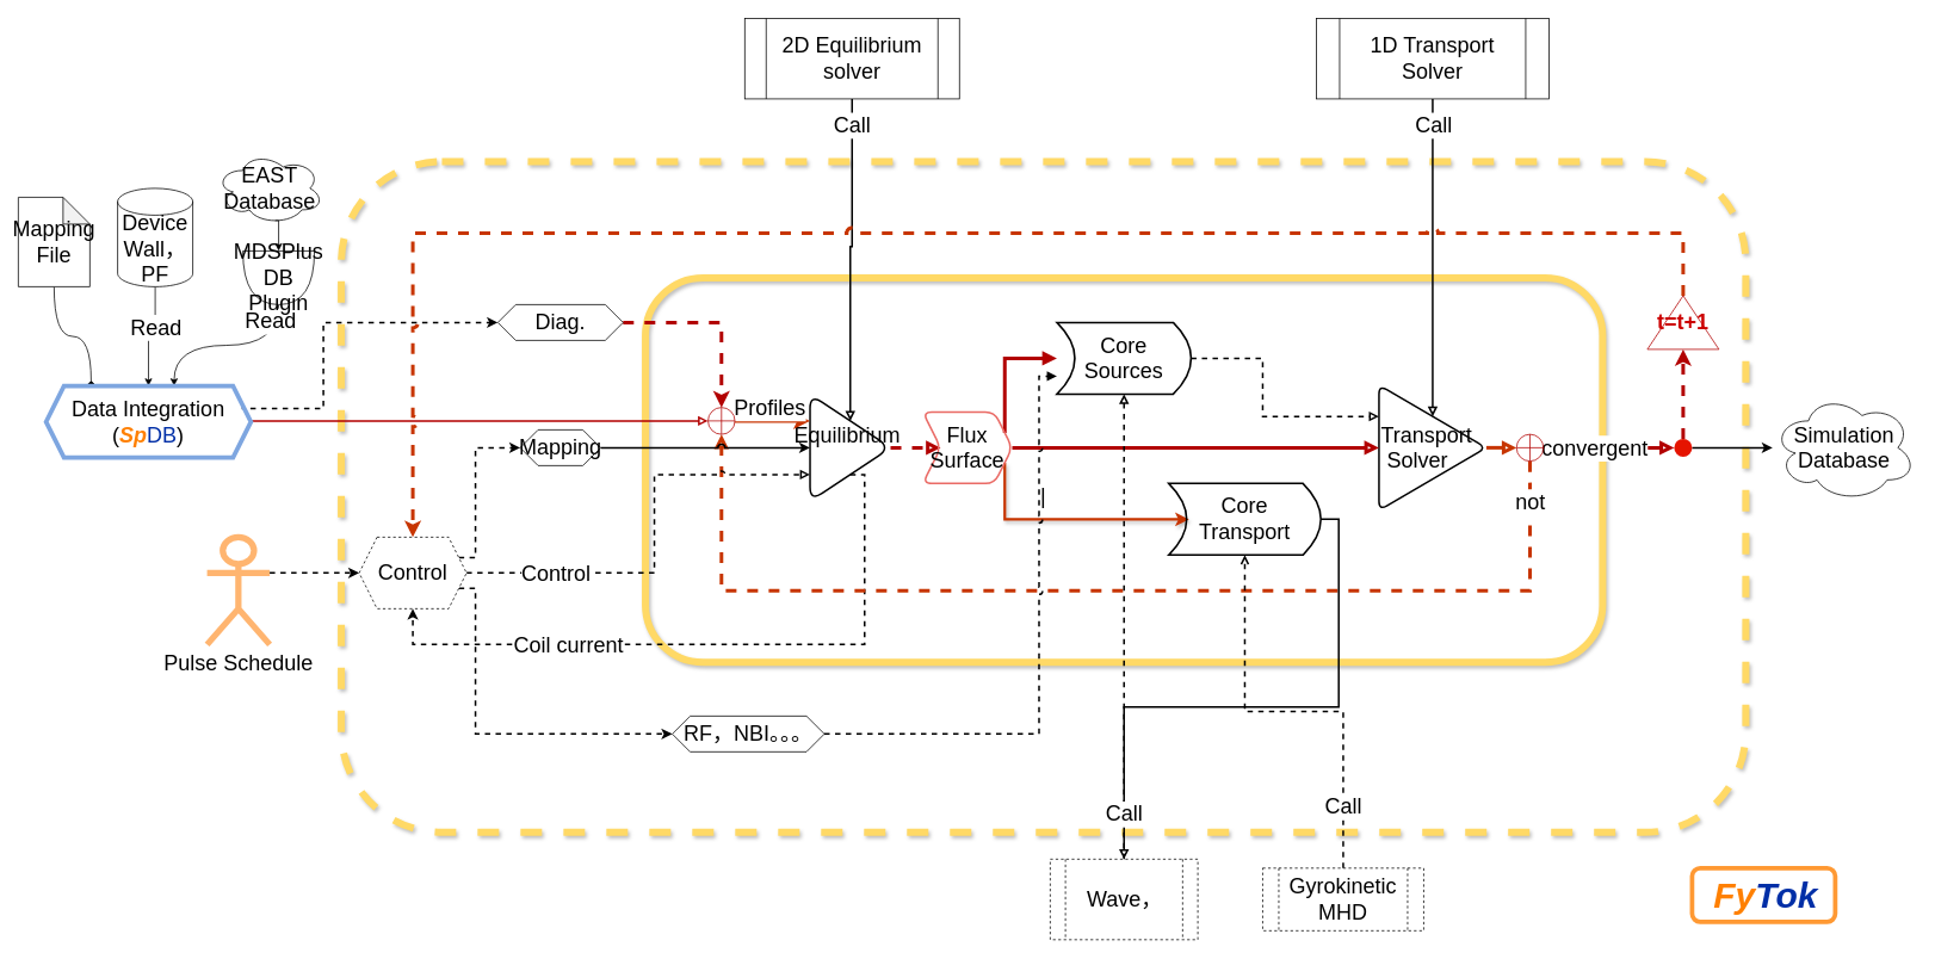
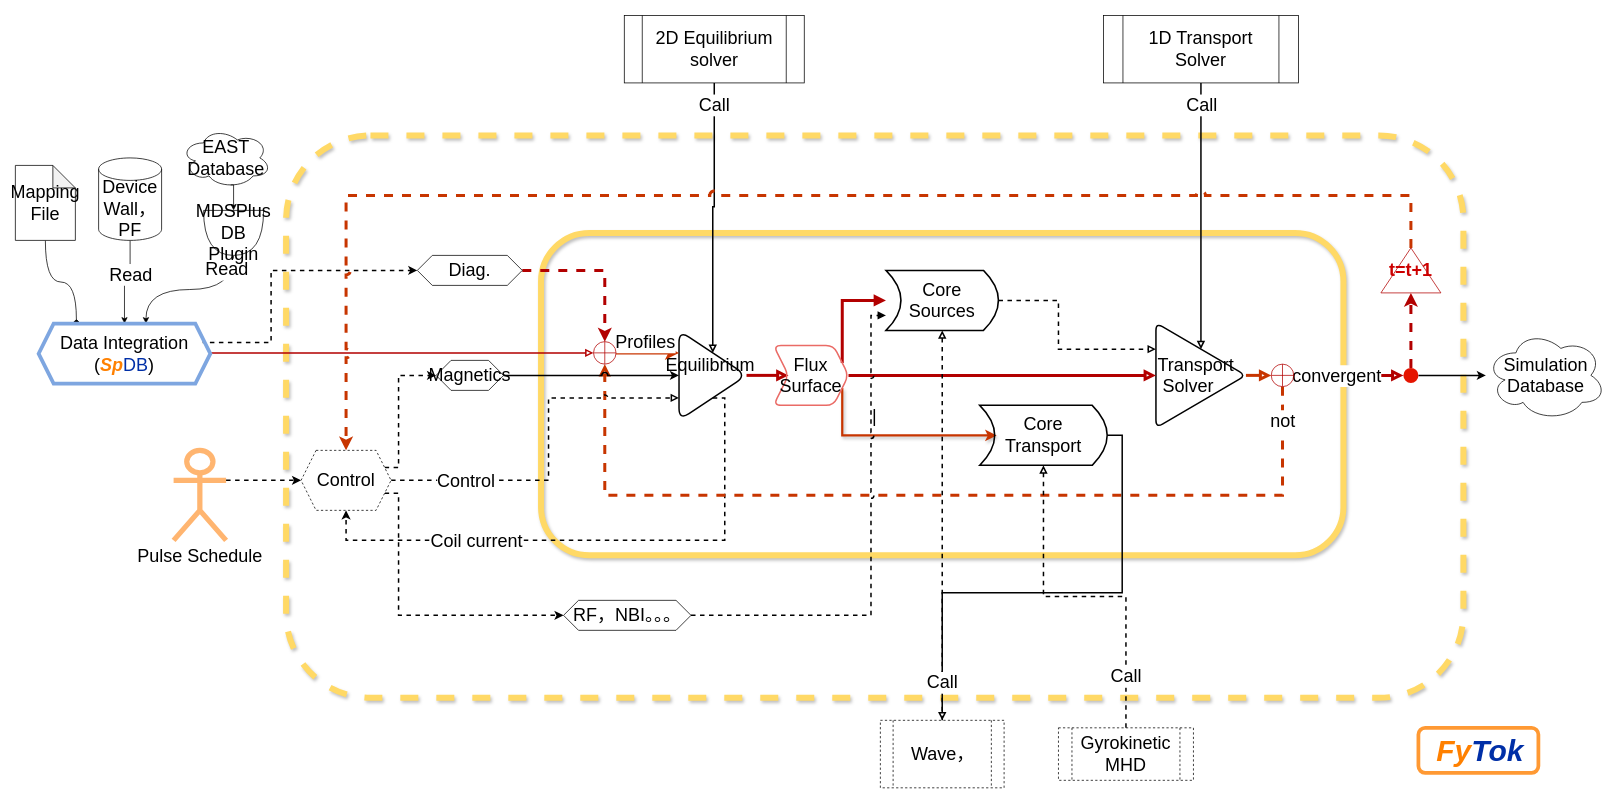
- <mxCell id="58" value="&lt;font style=&quot;font-size: 24px;&quot;&gt;Mapping&lt;/font&gt;" style="shape=hexagon;perimeter=hexagonPerimeter2;whiteSpace=wrap;html=1;fixedSize=1;fontSize=24;" parent="1" vertex="1"><mxGeometry x="581" y="480" width="90" height="40" as="geometry" /></mxCell>
+ <mxCell id="58" value="&lt;font style=&quot;font-size: 24px;&quot;&gt;Magnetics&lt;/font&gt;" style="shape=hexagon;perimeter=hexagonPerimeter2;whiteSpace=wrap;html=1;fixedSize=1;fontSize=24;" parent="1" vertex="1"><mxGeometry x="581" y="480" width="90" height="40" as="geometry" /></mxCell>
- <mxCell id="17" style="edgeStyle=orthogonalEdgeStyle;rounded=0;orthogonalLoop=1;jettySize=auto;html=1;exitX=1;exitY=0.5;exitDx=0;exitDy=0;entryX=0;entryY=0.5;entryDx=0;entryDy=0;endArrow=block;endFill=0;strokeWidth=4;fillColor=#e51400;strokeColor=#B20000;fontSize=24;dashed=1;" parent="1" source="20" target="27" edge="1"><mxGeometry relative="1" as="geometry"><Array as="points"><mxPoint x="1031" y="500" /><mxPoint x="1031" y="500" /></Array></mxGeometry></mxCell>
+ <mxCell id="17" style="edgeStyle=orthogonalEdgeStyle;rounded=0;orthogonalLoop=1;jettySize=auto;html=1;exitX=1;exitY=0.5;exitDx=0;exitDy=0;entryX=0;entryY=0.5;entryDx=0;entryDy=0;endArrow=block;endFill=0;strokeWidth=4;fillColor=#e51400;strokeColor=#B20000;fontSize=24;" parent="1" source="20" target="27" edge="1"><mxGeometry relative="1" as="geometry"><Array as="points"><mxPoint x="1031" y="500" /><mxPoint x="1031" y="500" /></Array></mxGeometry></mxCell>
- <mxCell id="42" value="Call" style="edgeStyle=orthogonalEdgeStyle;rounded=0;orthogonalLoop=1;jettySize=auto;html=1;exitX=0.5;exitY=0;exitDx=0;exitDy=0;endArrow=open;endFill=0;dashed=1;strokeWidth=2;entryX=0.5;entryY=1;entryDx=0;entryDy=0;fontSize=24;" parent="1" source="37" target="36" edge="1"><mxGeometry x="-0.706" relative="1" as="geometry"><mxPoint x="1415.5" y="750" as="sourcePoint" /><mxPoint x="1415.5" y="440" as="targetPoint" /><mxPoint as="offset" /></mxGeometry></mxCell>
+ <mxCell id="42" value="Call" style="edgeStyle=orthogonalEdgeStyle;rounded=0;orthogonalLoop=1;jettySize=auto;html=1;exitX=0.5;exitY=0;exitDx=0;exitDy=0;endArrow=block;endFill=0;dashed=1;strokeWidth=2;entryX=0.5;entryY=1;entryDx=0;entryDy=0;fontSize=24;" parent="1" source="37" target="36" edge="1"><mxGeometry x="-0.706" relative="1" as="geometry"><mxPoint x="1415.5" y="750" as="sourcePoint" /><mxPoint x="1415.5" y="440" as="targetPoint" /><mxPoint as="offset" /></mxGeometry></mxCell>
